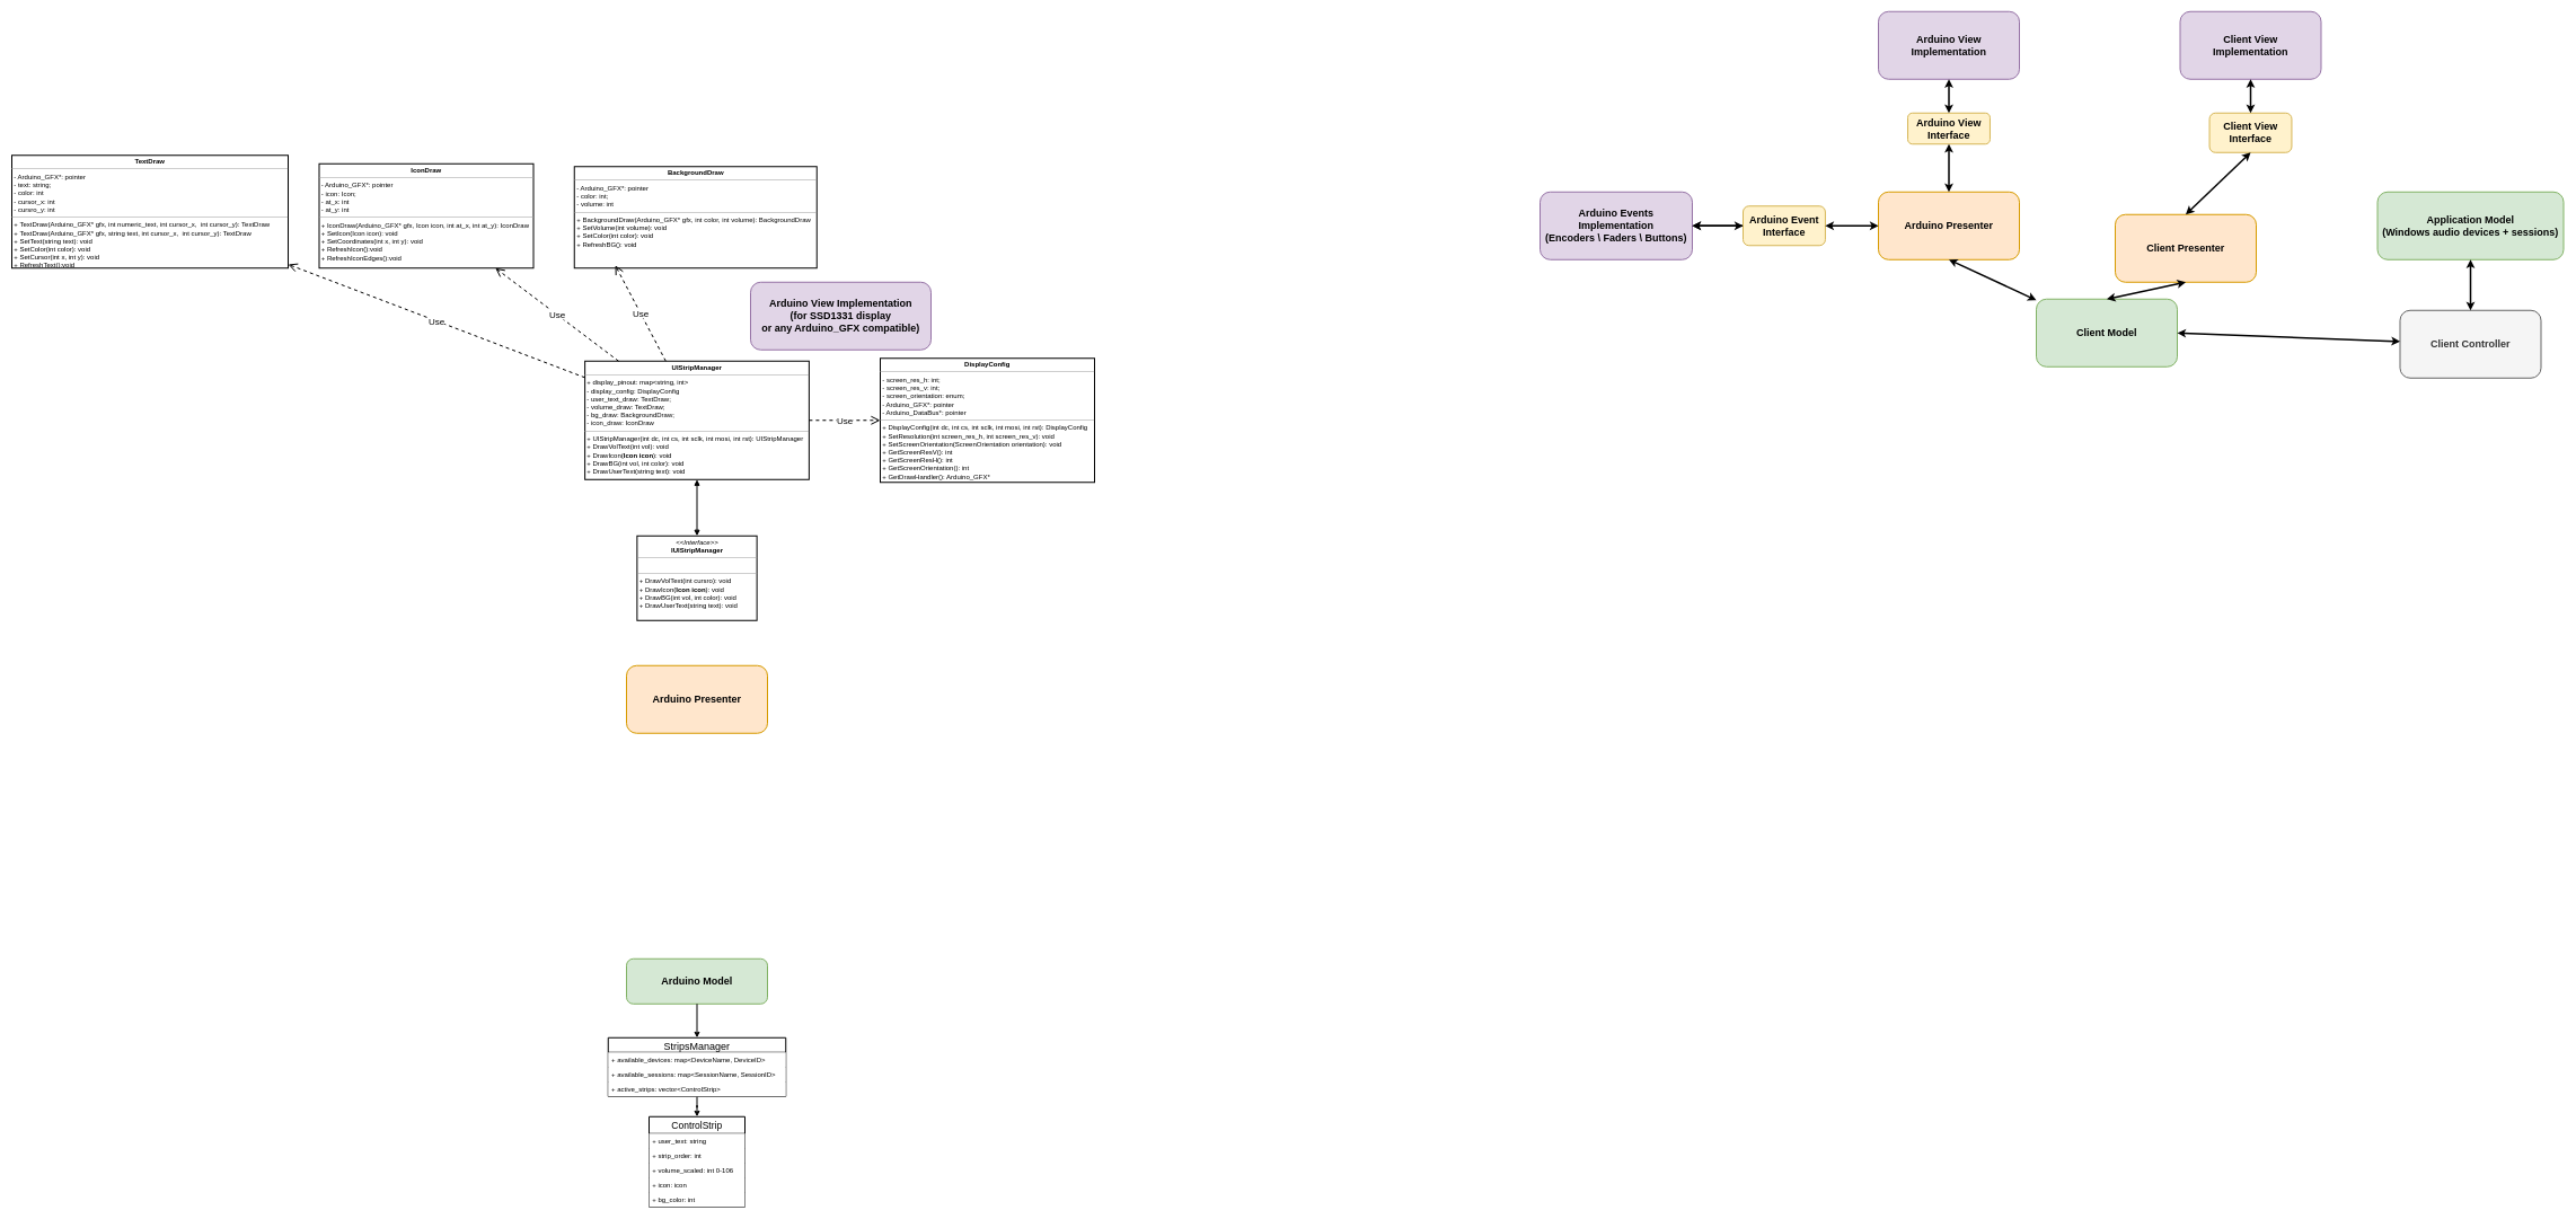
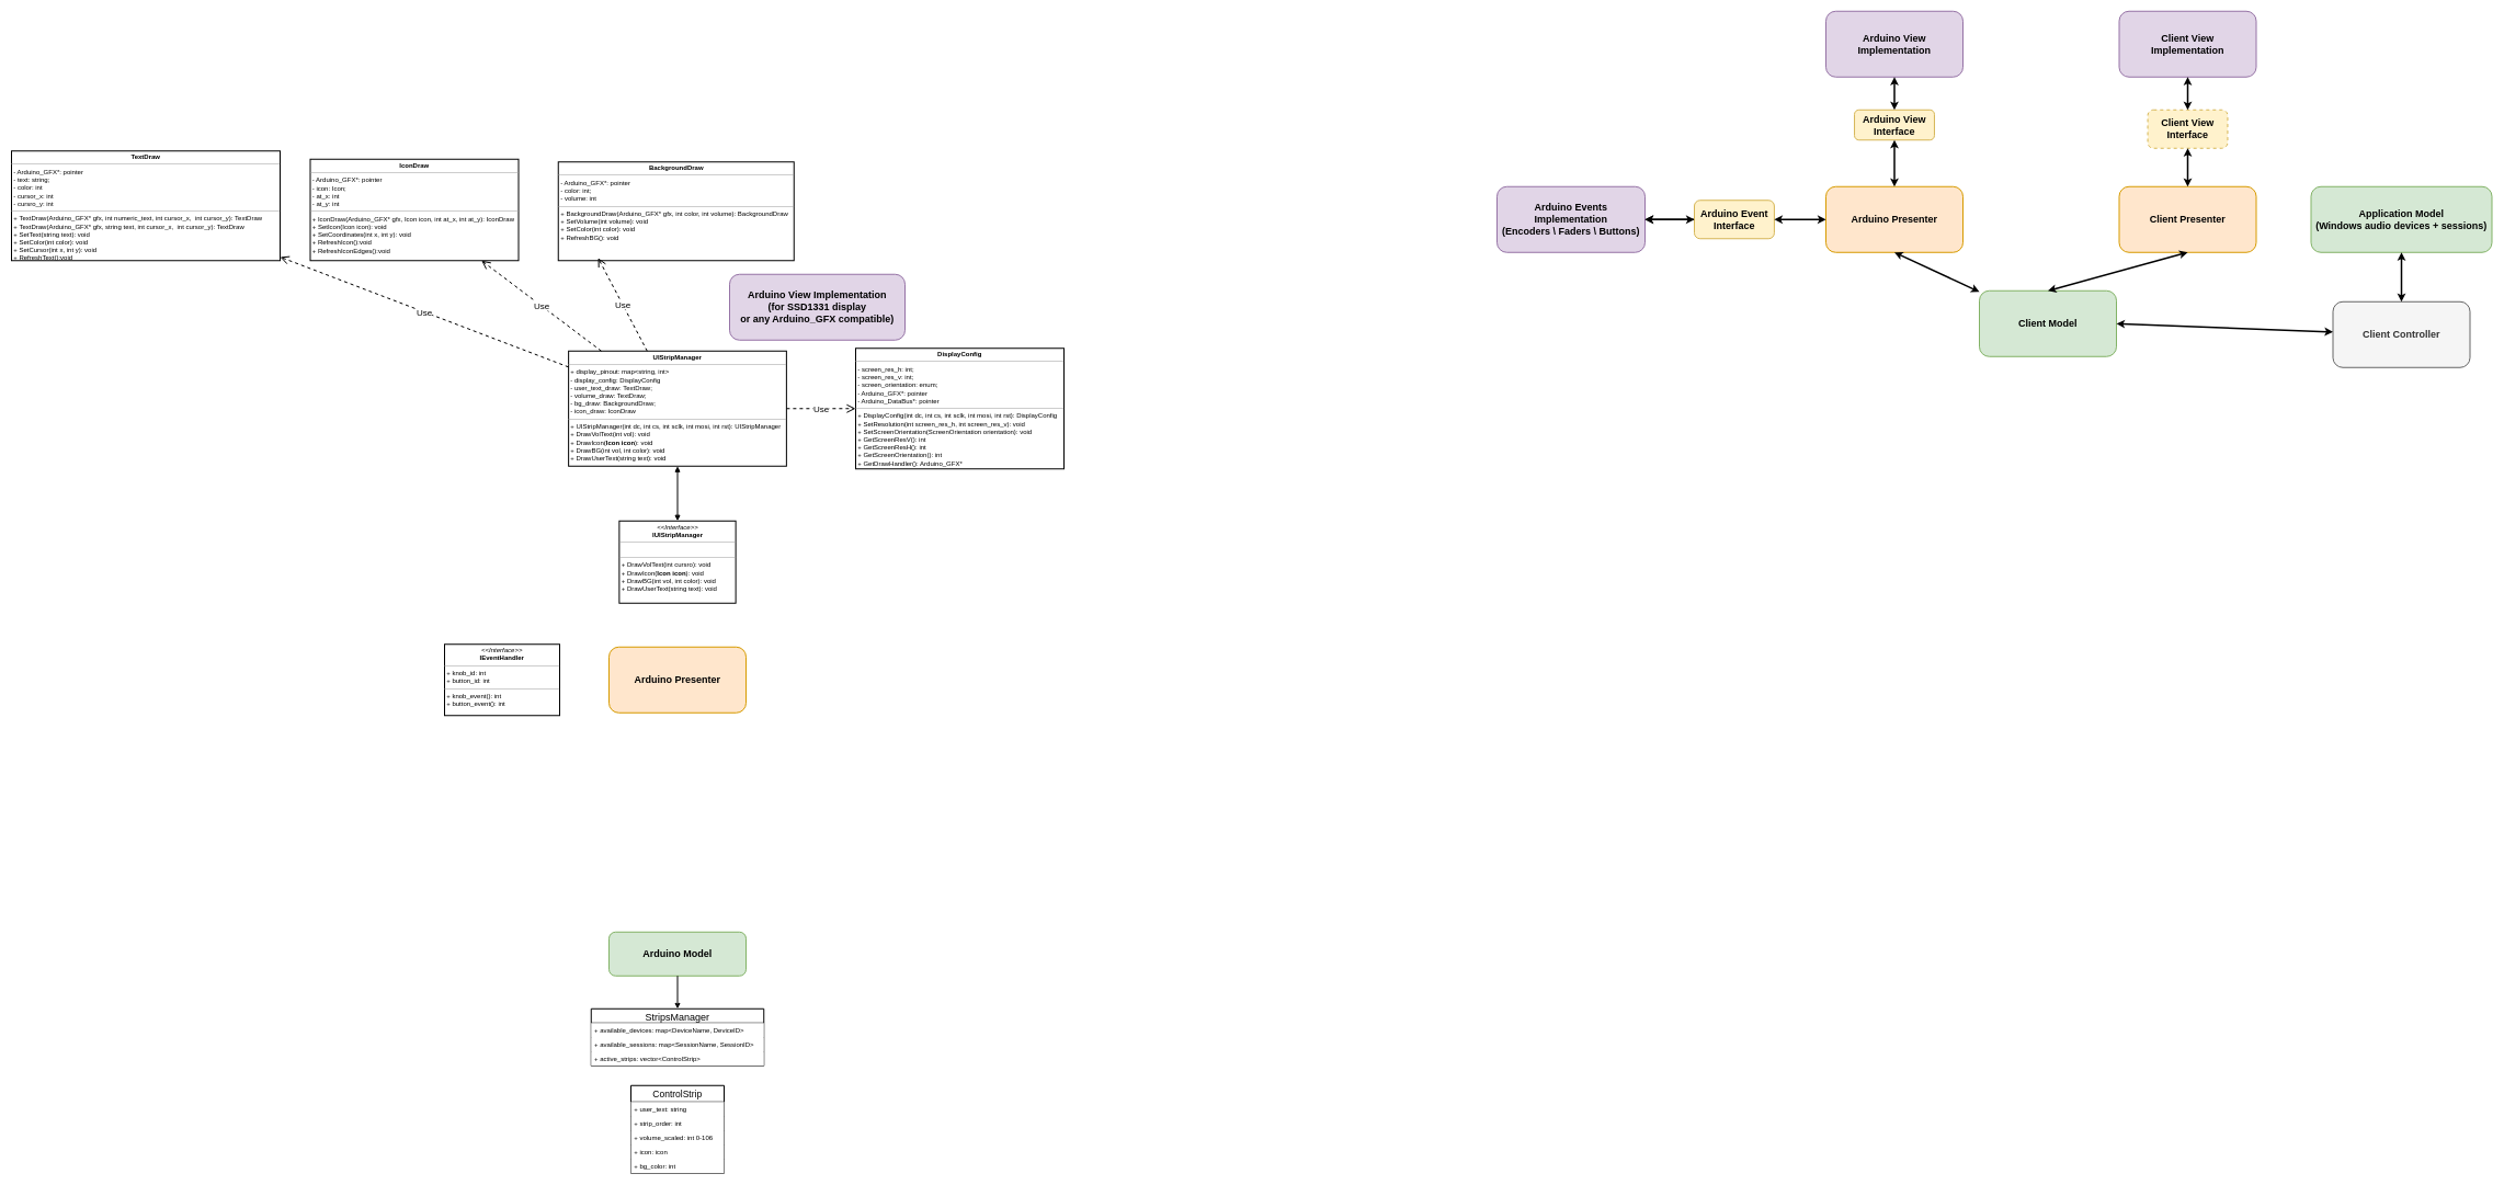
- <mxCell id="9" value="Client View Interface" style="rounded=1;whiteSpace=wrap;html=1;labelBackgroundColor=none;fontSize=18;strokeColor=#d6b656;strokeWidth=2;fillColor=#fff2cc;fontFamily=Helvetica;fontStyle=1" parent="1" vertex="1"><mxGeometry x="3917.1" y="200" width="145.83" height="70" as="geometry" /></mxCell>
+ <mxCell id="9" value="Client View Interface" style="rounded=1;whiteSpace=wrap;html=1;labelBackgroundColor=none;fontSize=18;strokeColor=#d6b656;strokeWidth=2;fillColor=#fff2cc;fontFamily=Helvetica;fontStyle=1;dashed=1;" parent="1" vertex="1"><mxGeometry x="3917.1" y="200" width="145.83" height="70" as="geometry" /></mxCell>
- <mxCell id="11" value="Client Presenter" style="rounded=1;whiteSpace=wrap;html=1;labelBackgroundColor=none;fontSize=18;strokeColor=#d79b00;strokeWidth=2;fillColor=#ffe6cc;fontFamily=Helvetica;fontStyle=1" parent="1" vertex="1"><mxGeometry x="3750" y="380" width="250" height="120" as="geometry" /></mxCell>
+ <mxCell id="11" value="Client Presenter" style="rounded=1;whiteSpace=wrap;html=1;labelBackgroundColor=none;fontSize=18;strokeColor=#d79b00;strokeWidth=2;fillColor=#ffe6cc;fontFamily=Helvetica;fontStyle=1" parent="1" vertex="1"><mxGeometry x="3865" y="340" width="250" height="120" as="geometry" /></mxCell>
+ <mxCell id="39" value="&lt;p style=&quot;margin: 0px ; margin-top: 4px ; text-align: center&quot;&gt;&lt;i&gt;&amp;lt;&amp;lt;Interface&amp;gt;&amp;gt;&lt;/i&gt;&lt;br&gt;&lt;b&gt;IEventHandler&lt;/b&gt;&lt;/p&gt;&lt;hr size=&quot;1&quot;&gt;&lt;p style=&quot;margin: 0px ; margin-left: 4px&quot;&gt;+ knob_id: int&lt;br&gt;&lt;/p&gt;&lt;p style=&quot;margin: 0px ; margin-left: 4px&quot;&gt;+ button_id: int&lt;/p&gt;&lt;hr size=&quot;1&quot;&gt;&lt;p style=&quot;margin: 0px ; margin-left: 4px&quot;&gt;+ knob_event(): int&amp;nbsp;&lt;br&gt;+ button_event(): int&lt;/p&gt;&lt;p style=&quot;margin: 0px ; margin-left: 4px&quot;&gt;&lt;br&gt;&lt;/p&gt;" style="verticalAlign=top;align=left;overflow=fill;fontSize=12;fontFamily=Helvetica;html=1;labelBackgroundColor=none;strokeColor=default;strokeWidth=2;fillColor=default;" parent="1" vertex="1"><mxGeometry x="810" y="1175" width="210" height="130" as="geometry" /></mxCell>
- <mxCell id="25" style="edgeStyle=orthogonalEdgeStyle;rounded=0;orthogonalLoop=1;jettySize=auto;html=1;fontFamily=Helvetica;fontSize=16;strokeWidth=2;" parent="1" source="26" target="30" edge="1"><mxGeometry relative="1" as="geometry" /></mxCell>
